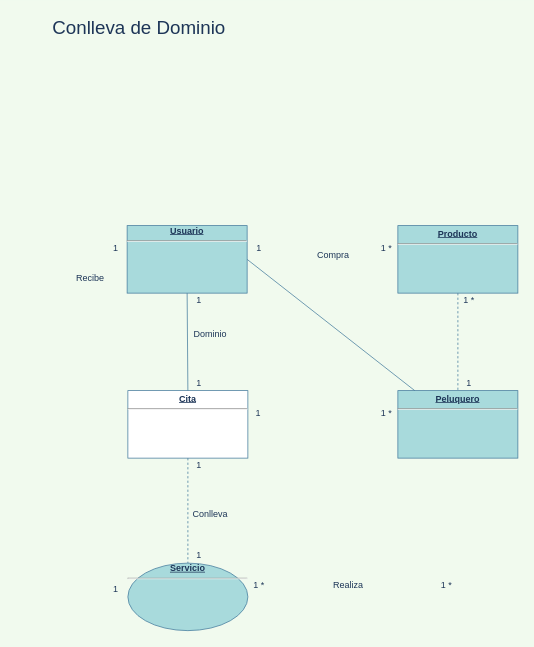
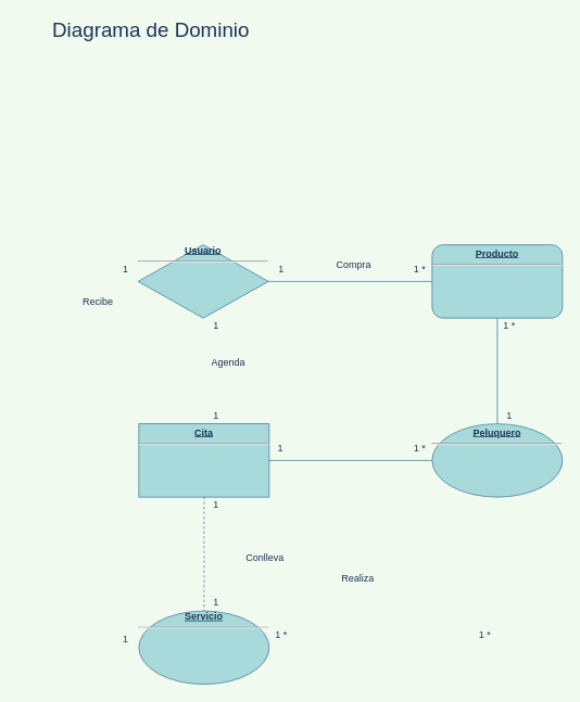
- <mxCell id="31" value="&lt;font style=&quot;font-size: 25px&quot;&gt;Conlleva de Dominio&lt;/font&gt;" style="text;html=1;strokeColor=none;fillColor=none;align=center;verticalAlign=middle;whiteSpace=wrap;rounded=0;fontColor=#1D3557;" vertex="1" parent="1"><mxGeometry x="20" y="20" width="330" height="30" as="geometry" /></mxCell>
+ <mxCell id="31" value="&lt;font style=&quot;font-size: 25px&quot;&gt;Diagrama de Dominio&lt;/font&gt;" style="text;html=1;strokeColor=none;fillColor=none;align=center;verticalAlign=middle;whiteSpace=wrap;rounded=0;fontColor=#1D3557;" vertex="1" parent="1"><mxGeometry x="20" y="20" width="330" height="30" as="geometry" /></mxCell>
- <mxCell id="11" value="Compra" style="text;html=1;strokeColor=none;fillColor=none;align=center;verticalAlign=middle;whiteSpace=wrap;rounded=0;fontColor=#1D3557;" vertex="1" parent="1"><mxGeometry x="414" y="325" width="60" height="30" as="geometry" /></mxCell>
+ <mxCell id="11" value="Compra" style="text;html=1;strokeColor=none;fillColor=none;align=center;verticalAlign=middle;whiteSpace=wrap;rounded=0;fontColor=#1D3557;" vertex="1" parent="1"><mxGeometry x="404" y="310" width="60" height="30" as="geometry" /></mxCell>
- <mxCell id="5" value="&lt;u&gt;&lt;b&gt;Usuario&lt;/b&gt;&lt;/u&gt;&lt;hr align=&quot;center&quot;&gt;&lt;p style=&quot;margin: 0px ; margin-left: 8px&quot; align=&quot;center&quot;&gt;&lt;br&gt;&lt;/p&gt;" style="verticalAlign=top;align=center;overflow=fill;fontSize=12;fontFamily=Helvetica;html=1;fillColor=#A8DADC;strokeColor=#457B9D;fontColor=#1D3557;" vertex="1" parent="1"><mxGeometry x="169" y="300" width="160" height="90" as="geometry" /></mxCell>
+ <mxCell id="5" value="&lt;u&gt;&lt;b&gt;Usuario&lt;/b&gt;&lt;/u&gt;&lt;hr align=&quot;center&quot;&gt;&lt;p style=&quot;margin: 0px ; margin-left: 8px&quot; align=&quot;center&quot;&gt;&lt;br&gt;&lt;/p&gt;" style="rhombus;verticalAlign=top;align=center;overflow=fill;fontSize=12;fontFamily=Helvetica;html=1;fillColor=#A8DADC;strokeColor=#457B9D;fontColor=#1D3557;" vertex="1" parent="1"><mxGeometry x="169" y="300" width="160" height="90" as="geometry" /></mxCell>
- <mxCell id="2" value="&lt;p style=&quot;margin: 0px ; margin-top: 4px ; text-align: center ; text-decoration: underline&quot;&gt;&lt;b&gt;Producto&lt;/b&gt;&lt;br&gt;&lt;/p&gt;&lt;hr&gt;&lt;p style=&quot;margin: 0px ; margin-left: 8px&quot;&gt;&lt;br&gt;&lt;/p&gt;" style="verticalAlign=top;align=left;overflow=fill;fontSize=12;fontFamily=Helvetica;html=1;fillColor=#A8DADC;strokeColor=#457B9D;fontColor=#1D3557;" vertex="1" parent="1"><mxGeometry x="530" y="300" width="160" height="90" as="geometry" /></mxCell>
+ <mxCell id="2" value="&lt;p style=&quot;margin: 0px ; margin-top: 4px ; text-align: center ; text-decoration: underline&quot;&gt;&lt;b&gt;Producto&lt;/b&gt;&lt;br&gt;&lt;/p&gt;&lt;hr&gt;&lt;p style=&quot;margin: 0px ; margin-left: 8px&quot;&gt;&lt;br&gt;&lt;/p&gt;" style="verticalAlign=top;align=left;overflow=fill;fontSize=12;fontFamily=Helvetica;html=1;fillColor=#A8DADC;strokeColor=#457B9D;fontColor=#1D3557;rounded=1;" vertex="1" parent="1"><mxGeometry x="530" y="300" width="160" height="90" as="geometry" /></mxCell>
- <mxCell id="10" value="" style="endArrow=none;html=1;rounded=0;exitX=1;exitY=0.5;exitDx=0;exitDy=0;labelBackgroundColor=#F1FAEE;strokeColor=#457B9D;fontColor=#1D3557;" edge="1" parent="1" source="5" target="3"><mxGeometry width="50" height="50" relative="1" as="geometry"><mxPoint x="430" y="370" as="sourcePoint" /><mxPoint x="430" y="500" as="targetPoint" /></mxGeometry></mxCell>
+ <mxCell id="10" value="" style="endArrow=none;html=1;rounded=0;exitX=1;exitY=0.5;exitDx=0;exitDy=0;entryX=0;entryY=0.5;entryDx=0;entryDy=0;labelBackgroundColor=#F1FAEE;strokeColor=#457B9D;fontColor=#1D3557;" edge="1" parent="1" source="5" target="2"><mxGeometry width="50" height="50" relative="1" as="geometry"><mxPoint x="430" y="370" as="sourcePoint" /><mxPoint x="430" y="500" as="targetPoint" /></mxGeometry></mxCell>
- <mxCell id="7" value="Dominio" style="text;html=1;strokeColor=none;fillColor=none;align=center;verticalAlign=middle;whiteSpace=wrap;rounded=0;fontColor=#1D3557;" vertex="1" parent="1"><mxGeometry x="250" y="430" width="60" height="30" as="geometry" /></mxCell>
+ <mxCell id="7" value="Agenda" style="text;html=1;strokeColor=none;fillColor=none;align=center;verticalAlign=middle;whiteSpace=wrap;rounded=0;fontColor=#1D3557;" vertex="1" parent="1"><mxGeometry x="250" y="430" width="60" height="30" as="geometry" /></mxCell>
- <mxCell id="6" value="" style="endArrow=none;html=1;rounded=0;exitX=0.5;exitY=1;exitDx=0;exitDy=0;entryX=0.5;entryY=0;entryDx=0;entryDy=0;labelBackgroundColor=#F1FAEE;strokeColor=#457B9D;fontColor=#1D3557;" edge="1" parent="1" source="5" target="4"><mxGeometry width="50" height="50" relative="1" as="geometry"><mxPoint x="440" y="360" as="sourcePoint" /><mxPoint x="490" y="310" as="targetPoint" /></mxGeometry></mxCell>
- <mxCell id="14" value="" style="endArrow=none;html=1;rounded=0;exitX=0.5;exitY=1;exitDx=0;exitDy=0;entryX=0.5;entryY=0;entryDx=0;entryDy=0;labelBackgroundColor=#F1FAEE;strokeColor=#457B9D;fontColor=#1D3557;dashed=1;" edge="1" parent="1" source="2" target="3"><mxGeometry width="50" height="50" relative="1" as="geometry"><mxPoint x="440" y="440" as="sourcePoint" /><mxPoint x="490" y="390" as="targetPoint" /></mxGeometry></mxCell>
+ <mxCell id="14" value="" style="endArrow=none;html=1;rounded=0;exitX=0.5;exitY=1;exitDx=0;exitDy=0;entryX=0.5;entryY=0;entryDx=0;entryDy=0;labelBackgroundColor=#F1FAEE;strokeColor=#457B9D;fontColor=#1D3557;" edge="1" parent="1" source="2" target="3"><mxGeometry width="50" height="50" relative="1" as="geometry"><mxPoint x="440" y="440" as="sourcePoint" /><mxPoint x="490" y="390" as="targetPoint" /></mxGeometry></mxCell>
- <mxCell id="4" value="&lt;p style=&quot;margin: 0px ; margin-top: 4px ; text-align: center ; text-decoration: underline&quot;&gt;&lt;b&gt;Cita&lt;/b&gt;&lt;br&gt;&lt;/p&gt;&lt;hr&gt;&lt;p style=&quot;margin: 0px ; margin-left: 8px&quot;&gt;&lt;br&gt;&lt;/p&gt;" style="verticalAlign=top;align=left;overflow=fill;fontSize=12;fontFamily=Helvetica;html=1;fillColor=#ffffff;strokeColor=#457B9D;fontColor=#1D3557;" vertex="1" parent="1"><mxGeometry x="170" y="520" width="160" height="90" as="geometry" /></mxCell>
+ <mxCell id="4" value="&lt;p style=&quot;margin: 0px ; margin-top: 4px ; text-align: center ; text-decoration: underline&quot;&gt;&lt;b&gt;Cita&lt;/b&gt;&lt;br&gt;&lt;/p&gt;&lt;hr&gt;&lt;p style=&quot;margin: 0px ; margin-left: 8px&quot;&gt;&lt;br&gt;&lt;/p&gt;" style="verticalAlign=top;align=left;overflow=fill;fontSize=12;fontFamily=Helvetica;html=1;fillColor=#A8DADC;strokeColor=#457B9D;fontColor=#1D3557;" vertex="1" parent="1"><mxGeometry x="170" y="520" width="160" height="90" as="geometry" /></mxCell>
+ <mxCell id="17" value="" style="endArrow=none;html=1;rounded=0;exitX=1;exitY=0.5;exitDx=0;exitDy=0;entryX=0;entryY=0.5;entryDx=0;entryDy=0;labelBackgroundColor=#F1FAEE;strokeColor=#457B9D;fontColor=#1D3557;" edge="1" parent="1" source="4" target="3"><mxGeometry width="50" height="50" relative="1" as="geometry"><mxPoint x="334" y="650" as="sourcePoint" /><mxPoint x="534" y="650" as="targetPoint" /></mxGeometry></mxCell>
- <mxCell id="3" value="&lt;p style=&quot;margin: 0px ; margin-top: 4px ; text-align: center ; text-decoration: underline&quot;&gt;&lt;b&gt;Peluquero&lt;/b&gt;&lt;br&gt;&lt;/p&gt;&lt;hr&gt;&lt;p style=&quot;margin: 0px ; margin-left: 8px&quot;&gt;&lt;br&gt;&lt;/p&gt;" style="verticalAlign=top;align=left;overflow=fill;fontSize=12;fontFamily=Helvetica;html=1;fillColor=#A8DADC;strokeColor=#457B9D;fontColor=#1D3557;" vertex="1" parent="1"><mxGeometry x="530" y="520" width="160" height="90" as="geometry" /></mxCell>
+ <mxCell id="3" value="&lt;p style=&quot;margin: 0px ; margin-top: 4px ; text-align: center ; text-decoration: underline&quot;&gt;&lt;b&gt;Peluquero&lt;/b&gt;&lt;br&gt;&lt;/p&gt;&lt;hr&gt;&lt;p style=&quot;margin: 0px ; margin-left: 8px&quot;&gt;&lt;br&gt;&lt;/p&gt;" style="ellipse;verticalAlign=top;align=left;overflow=fill;fontSize=12;fontFamily=Helvetica;html=1;fillColor=#A8DADC;strokeColor=#457B9D;fontColor=#1D3557;" vertex="1" parent="1"><mxGeometry x="530" y="520" width="160" height="90" as="geometry" /></mxCell>
- <mxCell id="28" value="Conlleva" style="text;html=1;strokeColor=none;fillColor=none;align=center;verticalAlign=middle;whiteSpace=wrap;rounded=0;fontColor=#1D3557;" vertex="1" parent="1"><mxGeometry x="250" y="670" width="60" height="30" as="geometry" /></mxCell>
+ <mxCell id="28" value="Conlleva" style="text;html=1;strokeColor=none;fillColor=none;align=center;verticalAlign=middle;whiteSpace=wrap;rounded=0;fontColor=#1D3557;" vertex="1" parent="1"><mxGeometry x="295" y="670" width="60" height="30" as="geometry" /></mxCell>
- <mxCell id="25" value="Realiza" style="text;html=1;strokeColor=none;fillColor=none;align=center;verticalAlign=middle;whiteSpace=wrap;rounded=0;fontColor=#1D3557;" vertex="1" parent="1"><mxGeometry x="434" y="765" width="60" height="30" as="geometry" /></mxCell>
+ <mxCell id="25" value="Realiza" style="text;html=1;strokeColor=none;fillColor=none;align=center;verticalAlign=middle;whiteSpace=wrap;rounded=0;fontColor=#1D3557;" vertex="1" parent="1"><mxGeometry x="409" y="695" width="60" height="30" as="geometry" /></mxCell>
